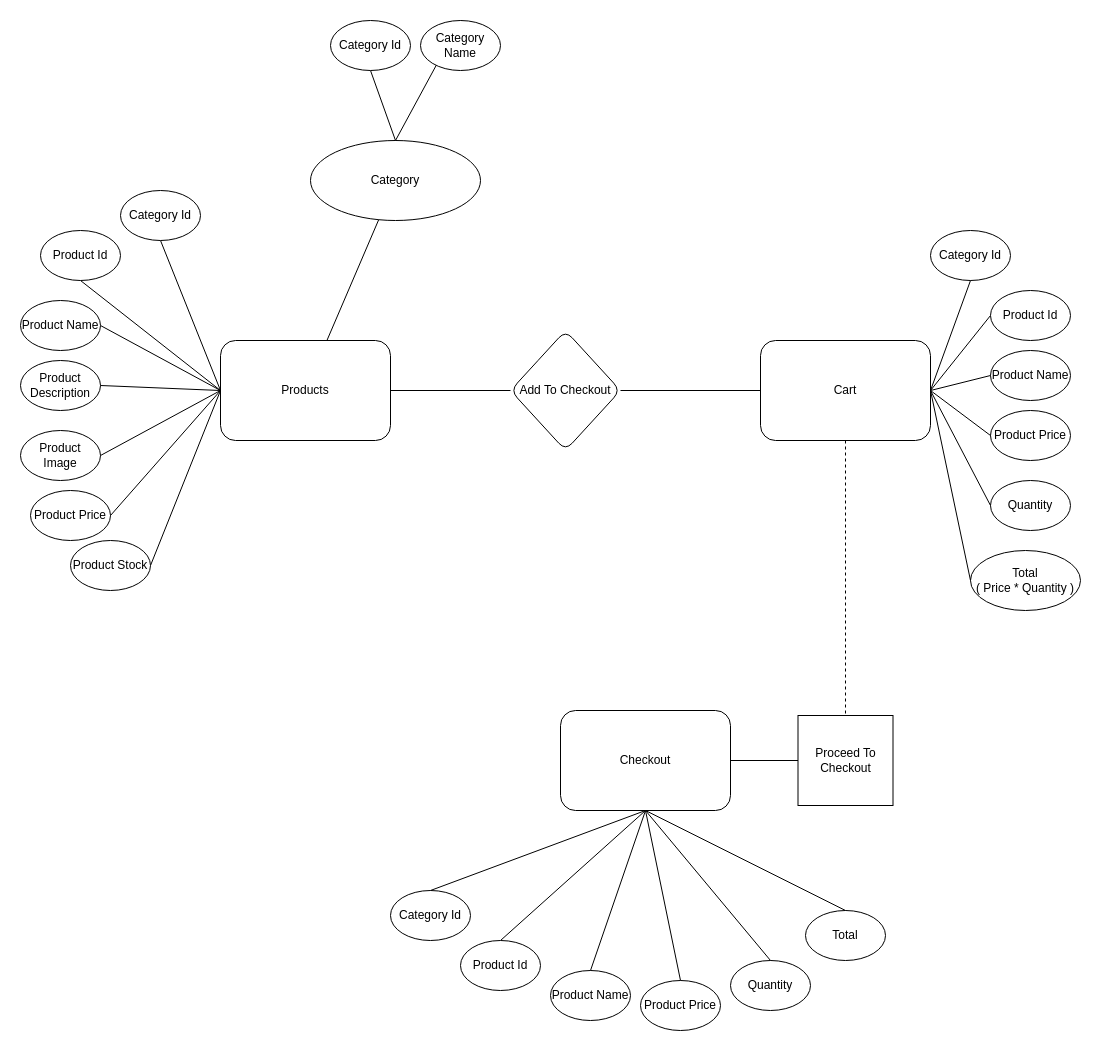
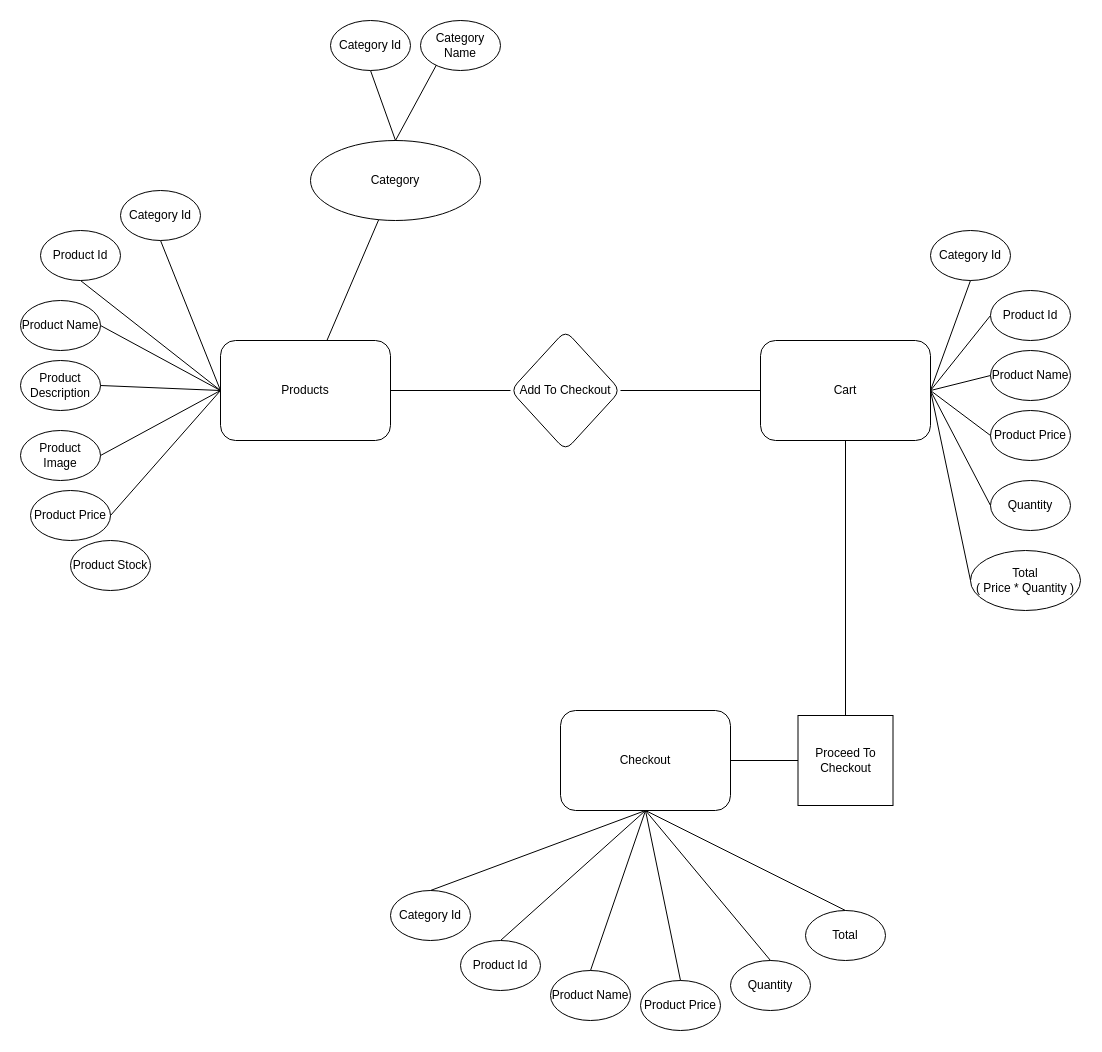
- <mxCell id="5" style="rounded=0;orthogonalLoop=1;jettySize=auto;html=1;exitX=0;exitY=0.5;exitDx=0;exitDy=0;entryX=1;entryY=0.5;entryDx=0;entryDy=0;endArrow=none;endFill=0;" parent="1" source="8" target="20" edge="1"><mxGeometry relative="1" as="geometry" /></mxCell>
- <mxCell id="18" style="rounded=0;orthogonalLoop=1;jettySize=auto;html=1;exitX=0.5;exitY=1;exitDx=0;exitDy=0;entryX=0.5;entryY=0;entryDx=0;entryDy=0;endArrow=none;endFill=0;dashed=1;" edge="1" parent="1" source="19" target="47"><mxGeometry relative="1" as="geometry" /></mxCell>
+ <mxCell id="18" style="rounded=0;orthogonalLoop=1;jettySize=auto;html=1;exitX=0.5;exitY=1;exitDx=0;exitDy=0;entryX=0.5;entryY=0;entryDx=0;entryDy=0;endArrow=none;endFill=0;" edge="1" parent="1" source="19" target="47"><mxGeometry relative="1" as="geometry" /></mxCell>
